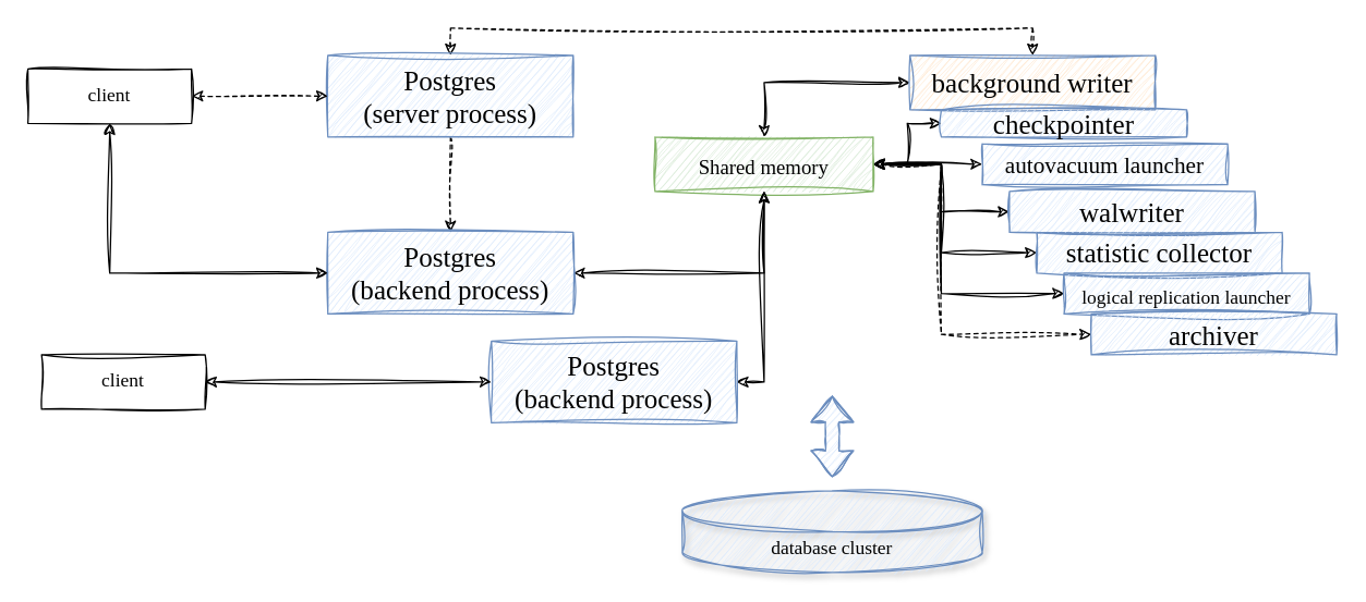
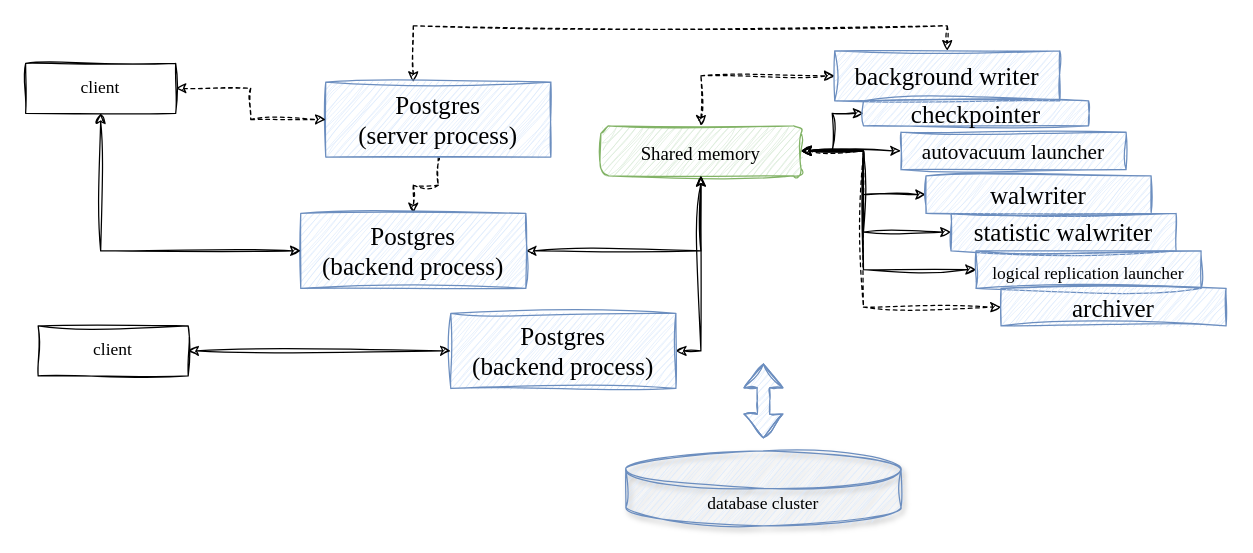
- <mxCell id="6" style="edgeStyle=orthogonalEdgeStyle;rounded=0;sketch=1;hachureGap=4;jiggle=2;orthogonalLoop=1;jettySize=auto;html=1;entryX=0;entryY=0.5;entryDx=0;entryDy=0;fontFamily=Architects Daughter;fontSource=https%3A%2F%2Ffonts.googleapis.com%2Fcss%3Ffamily%3DArchitects%2BDaughter;fontSize=15;startArrow=classic;startFill=1;exitX=0.5;exitY=0;exitDx=0;exitDy=0;" edge="1" parent="1" source="12" target="16"><mxGeometry relative="1" as="geometry" /></mxCell>
+ <mxCell id="6" style="edgeStyle=orthogonalEdgeStyle;rounded=0;sketch=1;hachureGap=4;jiggle=2;orthogonalLoop=1;jettySize=auto;html=1;entryX=0;entryY=0.5;entryDx=0;entryDy=0;fontFamily=Architects Daughter;fontSource=https%3A%2F%2Ffonts.googleapis.com%2Fcss%3Ffamily%3DArchitects%2BDaughter;fontSize=15;startArrow=classic;startFill=1;exitX=0.5;exitY=0;exitDx=0;exitDy=0;dashed=1;" edge="1" parent="1" source="12" target="16"><mxGeometry relative="1" as="geometry" /></mxCell>
- <mxCell id="16" value="background writer" style="rounded=0;whiteSpace=wrap;html=1;sketch=1;hachureGap=4;jiggle=2;fontFamily=Architects Daughter;fontSource=https%3A%2F%2Ffonts.googleapis.com%2Fcss%3Ffamily%3DArchitects%2BDaughter;fontSize=20;fillColor=#ffe6cc;strokeColor=#6c8ebf;" vertex="1" parent="1"><mxGeometry x="667" y="40" width="180" height="40" as="geometry" /></mxCell>
+ <mxCell id="16" value="background writer" style="rounded=0;whiteSpace=wrap;html=1;sketch=1;hachureGap=4;jiggle=2;fontFamily=Architects Daughter;fontSource=https%3A%2F%2Ffonts.googleapis.com%2Fcss%3Ffamily%3DArchitects%2BDaughter;fontSize=20;fillColor=#dae8fc;strokeColor=#6c8ebf;" vertex="1" parent="1"><mxGeometry x="667" y="40" width="180" height="40" as="geometry" /></mxCell>
- <mxCell id="4" value="Postgres&lt;br&gt;(server process)" style="rounded=0;whiteSpace=wrap;html=1;sketch=1;hachureGap=4;jiggle=2;fontFamily=Architects Daughter;fontSource=https%3A%2F%2Ffonts.googleapis.com%2Fcss%3Ffamily%3DArchitects%2BDaughter;fontSize=20;fillColor=#dae8fc;strokeColor=#6c8ebf;" vertex="1" parent="1"><mxGeometry x="240" y="40" width="180" height="60" as="geometry" /></mxCell>
+ <mxCell id="4" value="Postgres&lt;br&gt;(server process)" style="rounded=0;whiteSpace=wrap;html=1;sketch=1;hachureGap=4;jiggle=2;fontFamily=Architects Daughter;fontSource=https%3A%2F%2Ffonts.googleapis.com%2Fcss%3Ffamily%3DArchitects%2BDaughter;fontSize=20;fillColor=#dae8fc;strokeColor=#6c8ebf;" vertex="1" parent="1"><mxGeometry x="260" y="65" width="180" height="60" as="geometry" /></mxCell>
- <mxCell id="12" value="&lt;font style=&quot;font-size: 15px;&quot;&gt;Shared memory&lt;/font&gt;" style="rounded=0;whiteSpace=wrap;html=1;sketch=1;hachureGap=4;jiggle=2;fontFamily=Architects Daughter;fontSource=https%3A%2F%2Ffonts.googleapis.com%2Fcss%3Ffamily%3DArchitects%2BDaughter;fontSize=20;fillColor=#d5e8d4;strokeColor=#82b366;" vertex="1" parent="1"><mxGeometry x="480" y="100" width="160" height="40" as="geometry" /></mxCell>
+ <mxCell id="12" value="&lt;font style=&quot;font-size: 15px;&quot;&gt;Shared memory&lt;/font&gt;" style="whiteSpace=wrap;html=1;sketch=1;hachureGap=4;jiggle=2;fontFamily=Architects Daughter;fontSource=https%3A%2F%2Ffonts.googleapis.com%2Fcss%3Ffamily%3DArchitects%2BDaughter;fontSize=20;fillColor=#d5e8d4;strokeColor=#82b366;rounded=1;" vertex="1" parent="1"><mxGeometry x="480" y="100" width="160" height="40" as="geometry" /></mxCell>
- <mxCell id="21" value="statistic collector" style="rounded=0;whiteSpace=wrap;html=1;sketch=1;hachureGap=4;jiggle=2;fontFamily=Architects Daughter;fontSource=https%3A%2F%2Ffonts.googleapis.com%2Fcss%3Ffamily%3DArchitects%2BDaughter;fontSize=20;fillColor=#dae8fc;strokeColor=#6c8ebf;" vertex="1" parent="1"><mxGeometry x="760" y="170" width="180" height="30" as="geometry" /></mxCell>
+ <mxCell id="21" value="statistic walwriter" style="rounded=0;whiteSpace=wrap;html=1;sketch=1;hachureGap=4;jiggle=2;fontFamily=Architects Daughter;fontSource=https%3A%2F%2Ffonts.googleapis.com%2Fcss%3Ffamily%3DArchitects%2BDaughter;fontSize=20;fillColor=#dae8fc;strokeColor=#6c8ebf;" vertex="1" parent="1"><mxGeometry x="760" y="170" width="180" height="30" as="geometry" /></mxCell>
